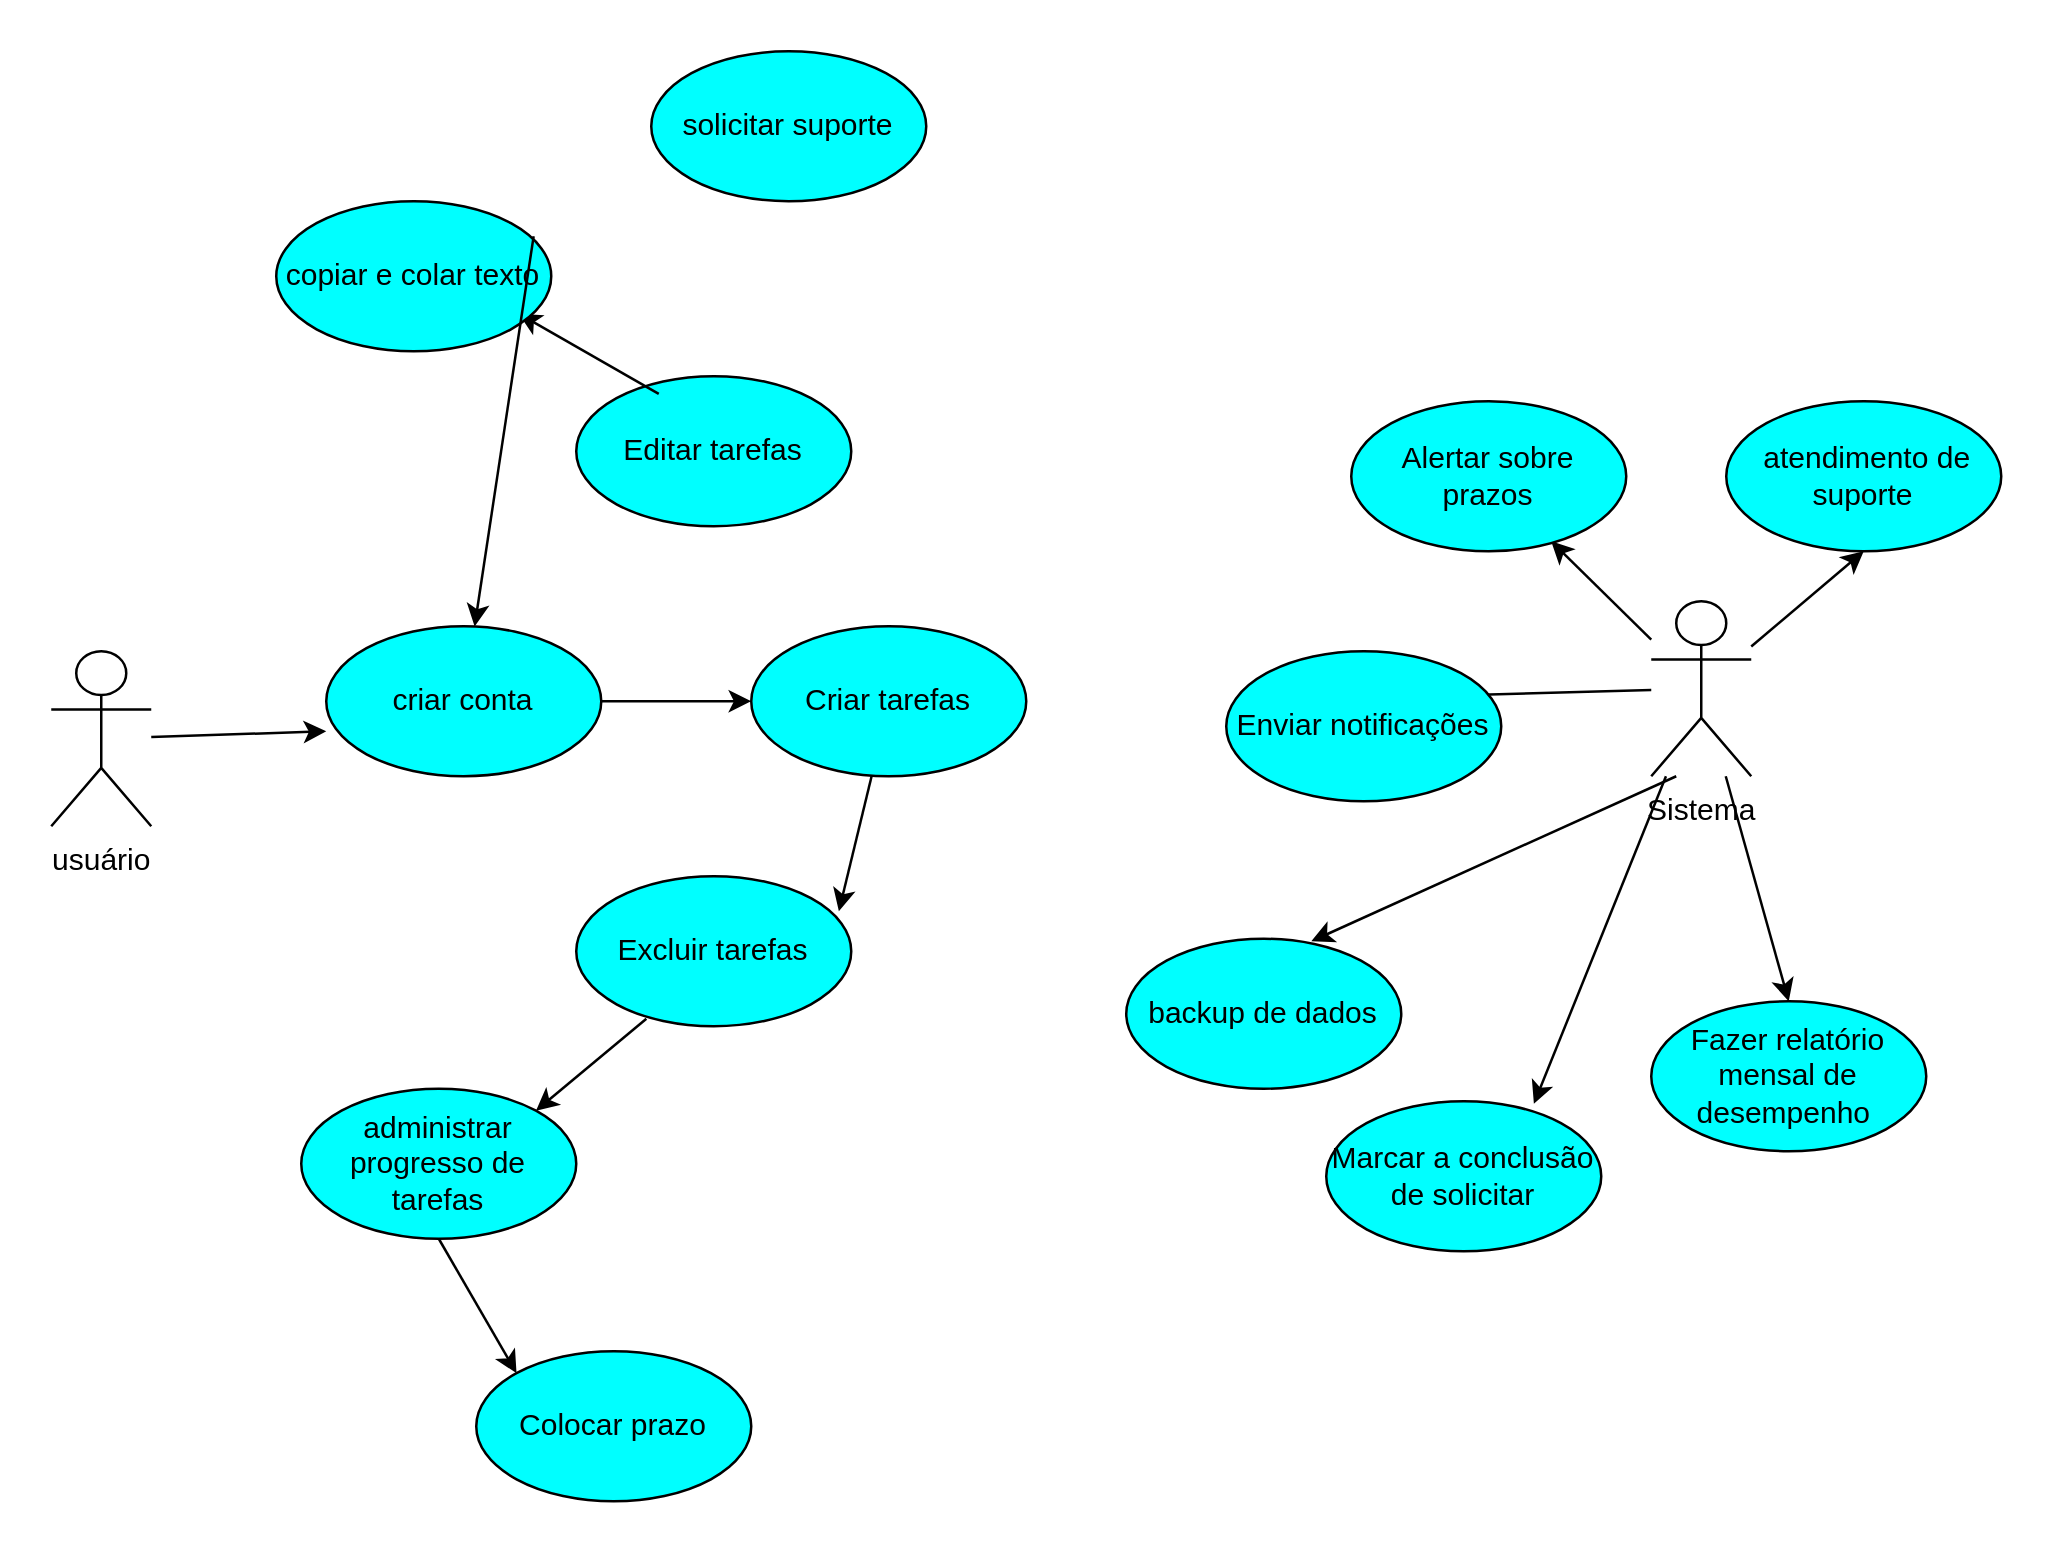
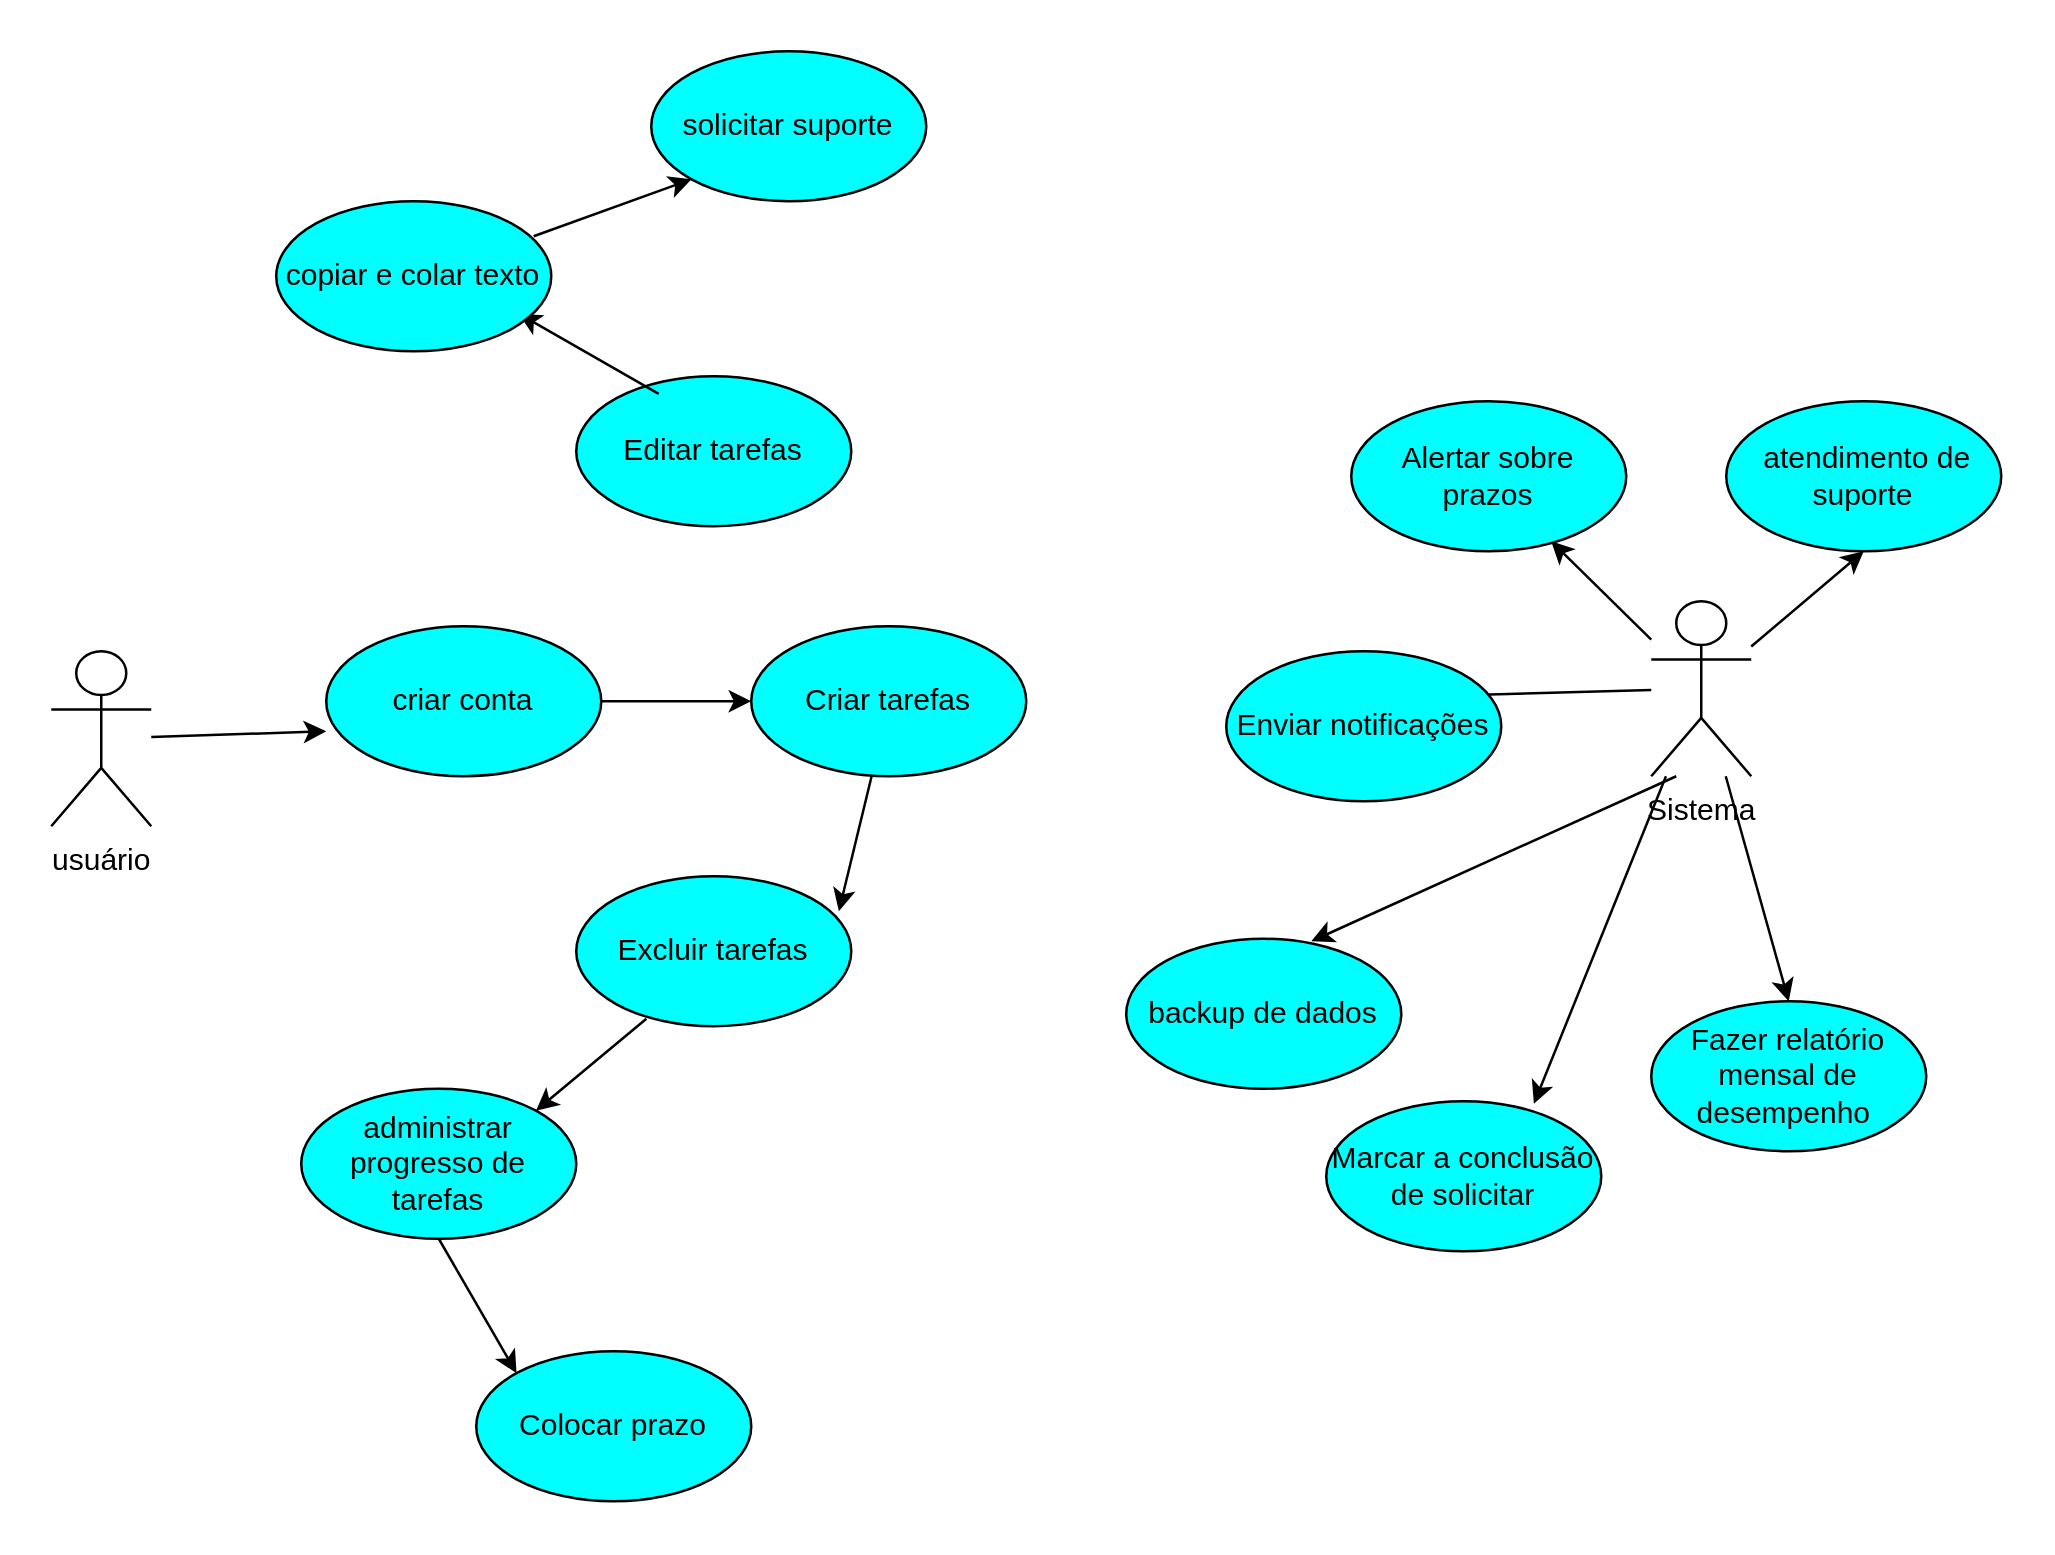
- <mxCell id="28" value="" style="endArrow=classic;html=1;rounded=0;exitX=0.936;exitY=0.233;exitDx=0;exitDy=0;exitPerimeter=0;" parent="1" source="24" target="2" edge="1"><mxGeometry width="50" height="50" relative="1" as="geometry"><mxPoint x="270" y="100" as="sourcePoint" /><mxPoint x="320" y="50" as="targetPoint" /></mxGeometry></mxCell>
+ <mxCell id="28" value="" style="endArrow=classic;html=1;rounded=0;exitX=0.936;exitY=0.233;exitDx=0;exitDy=0;exitPerimeter=0;entryX=0;entryY=1;entryDx=0;entryDy=0;" parent="1" source="24" target="27" edge="1"><mxGeometry width="50" height="50" relative="1" as="geometry"><mxPoint x="270" y="100" as="sourcePoint" /><mxPoint x="320" y="50" as="targetPoint" /></mxGeometry></mxCell>
